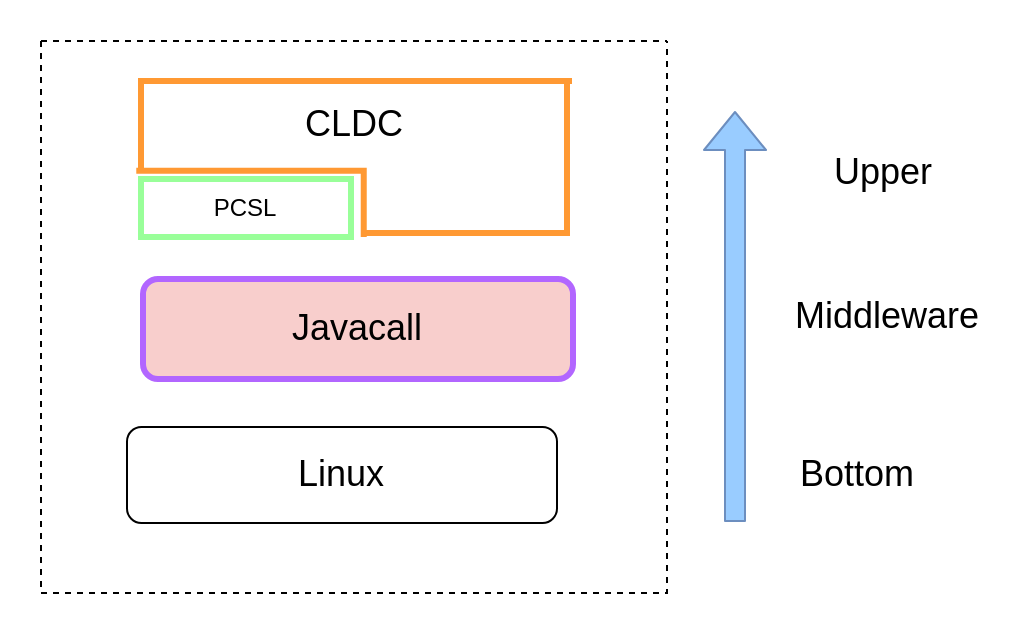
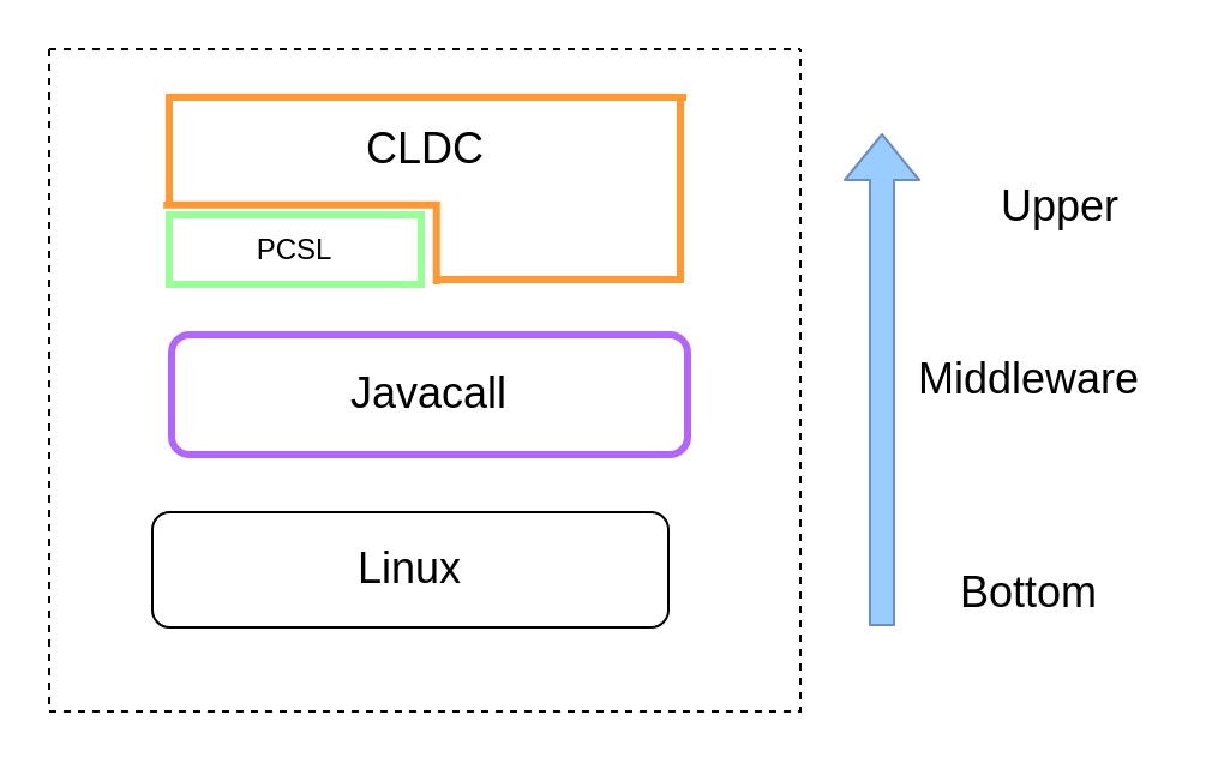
- <mxCell id="11" value="&lt;font style=&quot;font-size: 18px&quot;&gt;Middleware&lt;/font&gt;" style="rounded=0;whiteSpace=wrap;html=1;strokeWidth=0;opacity=0;" parent="1" vertex="1"><mxGeometry x="402" y="143" width="83" height="30" as="geometry" /></mxCell>
+ <mxCell id="11" value="&lt;font style=&quot;font-size: 18px&quot;&gt;Middleware&lt;/font&gt;" style="rounded=0;whiteSpace=wrap;html=1;strokeWidth=0;opacity=0;" parent="1" vertex="1"><mxGeometry x="387" y="143" width="83" height="30" as="geometry" /></mxCell>
- <mxCell id="4" value="&lt;font style=&quot;font-size: 18px&quot;&gt;Javacall&lt;/font&gt;" style="rounded=1;whiteSpace=wrap;html=1;strokeWidth=3;strokeColor=#B266FF;fillColor=#f8cecc;" parent="2" vertex="1"><mxGeometry x="51" y="119" width="215" height="50" as="geometry" /></mxCell>
+ <mxCell id="4" value="&lt;font style=&quot;font-size: 18px&quot;&gt;Javacall&lt;/font&gt;" style="rounded=1;whiteSpace=wrap;html=1;strokeWidth=3;strokeColor=#B266FF;" parent="2" vertex="1"><mxGeometry x="51" y="119" width="215" height="50" as="geometry" /></mxCell>
- <mxCell id="10" value="&lt;font style=&quot;font-size: 18px&quot;&gt;Bottom&lt;/font&gt;" style="rounded=0;whiteSpace=wrap;html=1;strokeWidth=0;opacity=0;" parent="1" vertex="1"><mxGeometry x="387" y="222" width="83" height="30" as="geometry" /></mxCell>
+ <mxCell id="10" value="&lt;font style=&quot;font-size: 18px&quot;&gt;Bottom&lt;/font&gt;" style="rounded=0;whiteSpace=wrap;html=1;strokeWidth=0;opacity=0;" parent="1" vertex="1"><mxGeometry x="387" y="232" width="83" height="30" as="geometry" /></mxCell>
